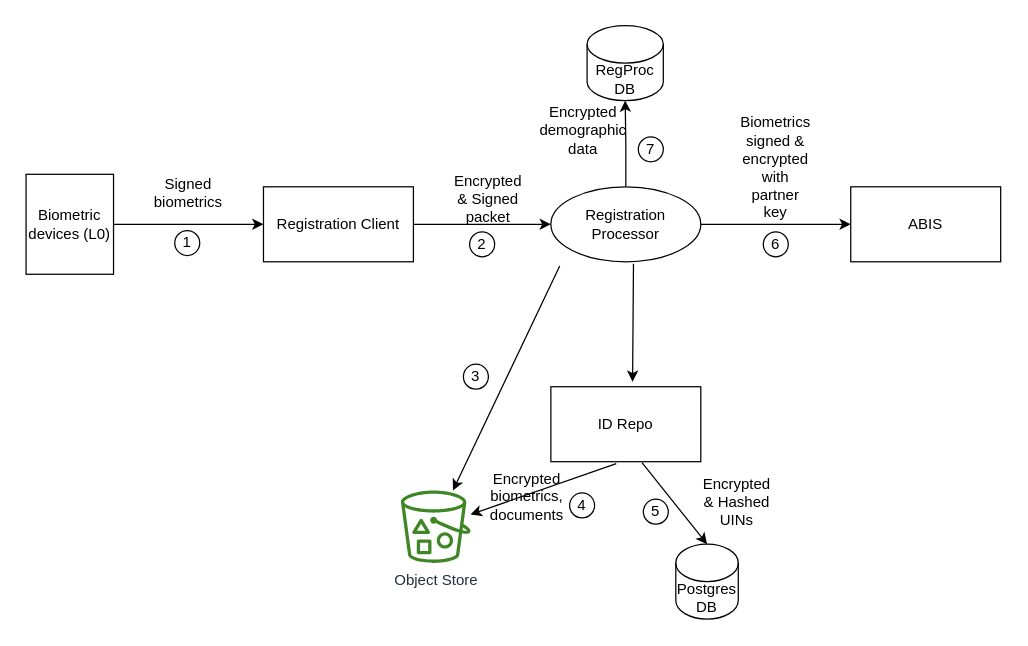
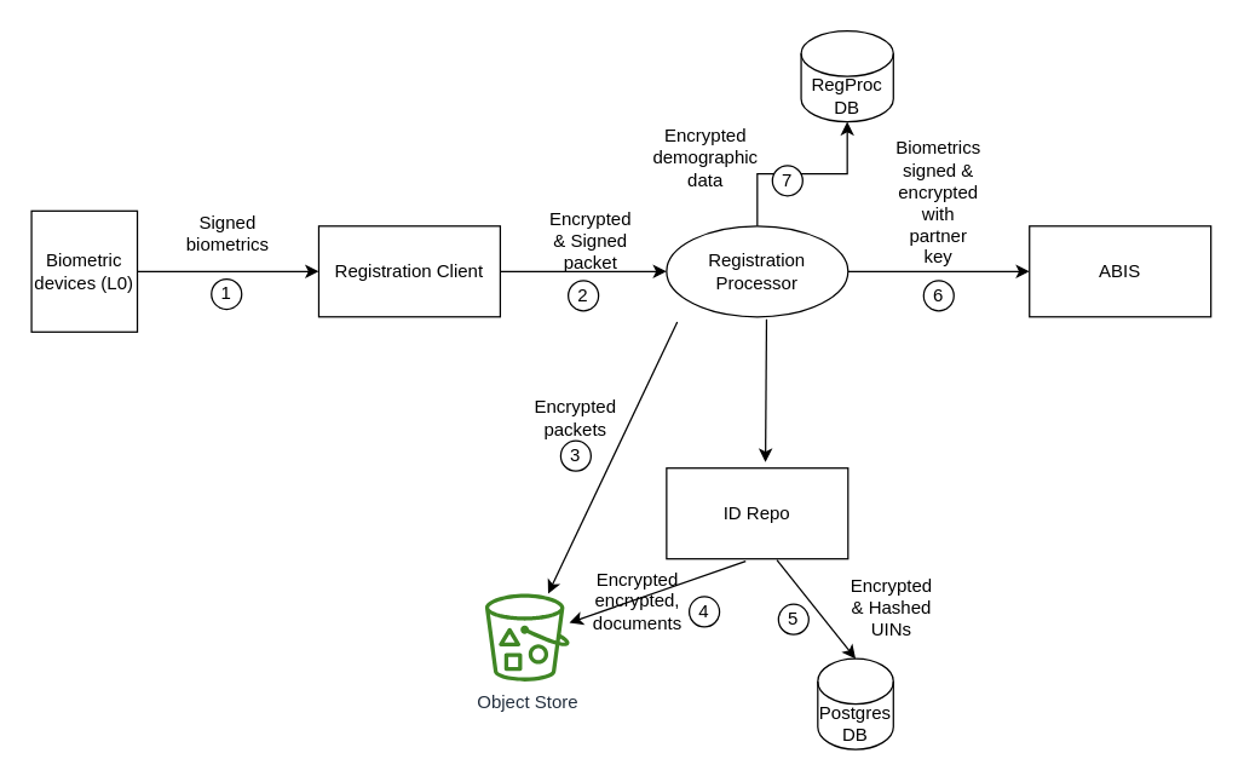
- <mxCell id="29" value="RegProc DB" style="shape=cylinder3;whiteSpace=wrap;html=1;boundedLbl=1;backgroundOutline=1;size=15;" vertex="1" parent="1"><mxGeometry x="469" y="20" width="61" height="60" as="geometry" /></mxCell>
+ <mxCell id="29" value="RegProc DB" style="shape=cylinder3;whiteSpace=wrap;html=1;boundedLbl=1;backgroundOutline=1;size=15;" vertex="1" parent="1"><mxGeometry x="529" y="20" width="61" height="60" as="geometry" /></mxCell>
+ <mxCell id="27" value="Encrypted packets" style="text;html=1;strokeColor=none;fillColor=none;align=center;verticalAlign=middle;whiteSpace=wrap;rounded=0;" vertex="1" parent="1"><mxGeometry x="350" y="261" width="60" height="30" as="geometry" /></mxCell>
- <mxCell id="18" value="Encrypted biometrics, documents" style="text;html=1;strokeColor=none;fillColor=none;align=center;verticalAlign=middle;whiteSpace=wrap;rounded=0;" vertex="1" parent="1"><mxGeometry x="391" y="382" width="60" height="30" as="geometry" /></mxCell>
+ <mxCell id="18" value="Encrypted encrypted, documents" style="text;html=1;strokeColor=none;fillColor=none;align=center;verticalAlign=middle;whiteSpace=wrap;rounded=0;" vertex="1" parent="1"><mxGeometry x="391" y="382" width="60" height="30" as="geometry" /></mxCell>
